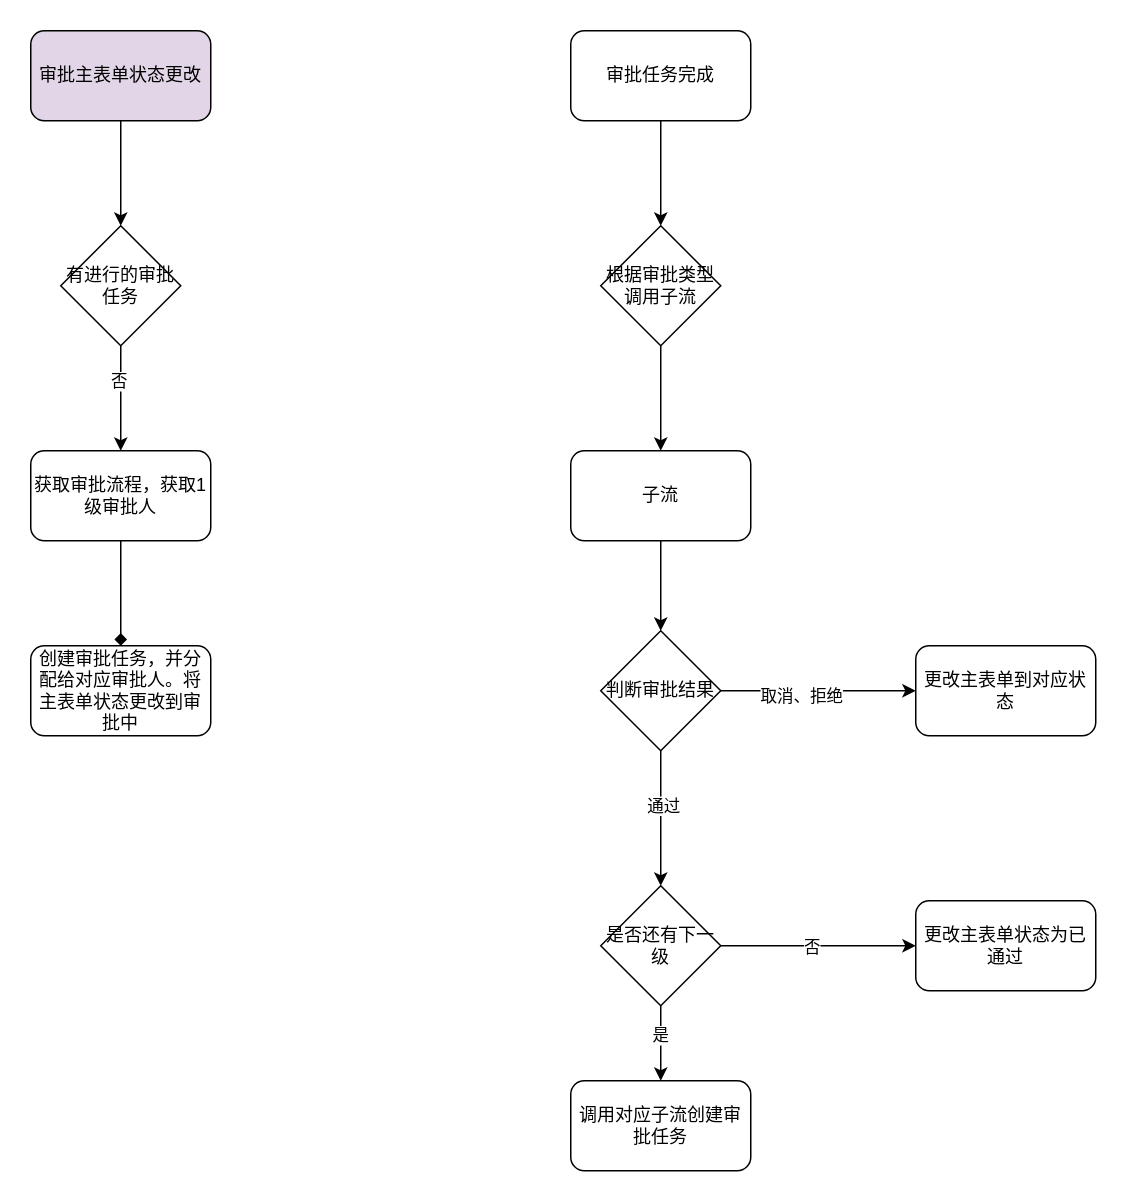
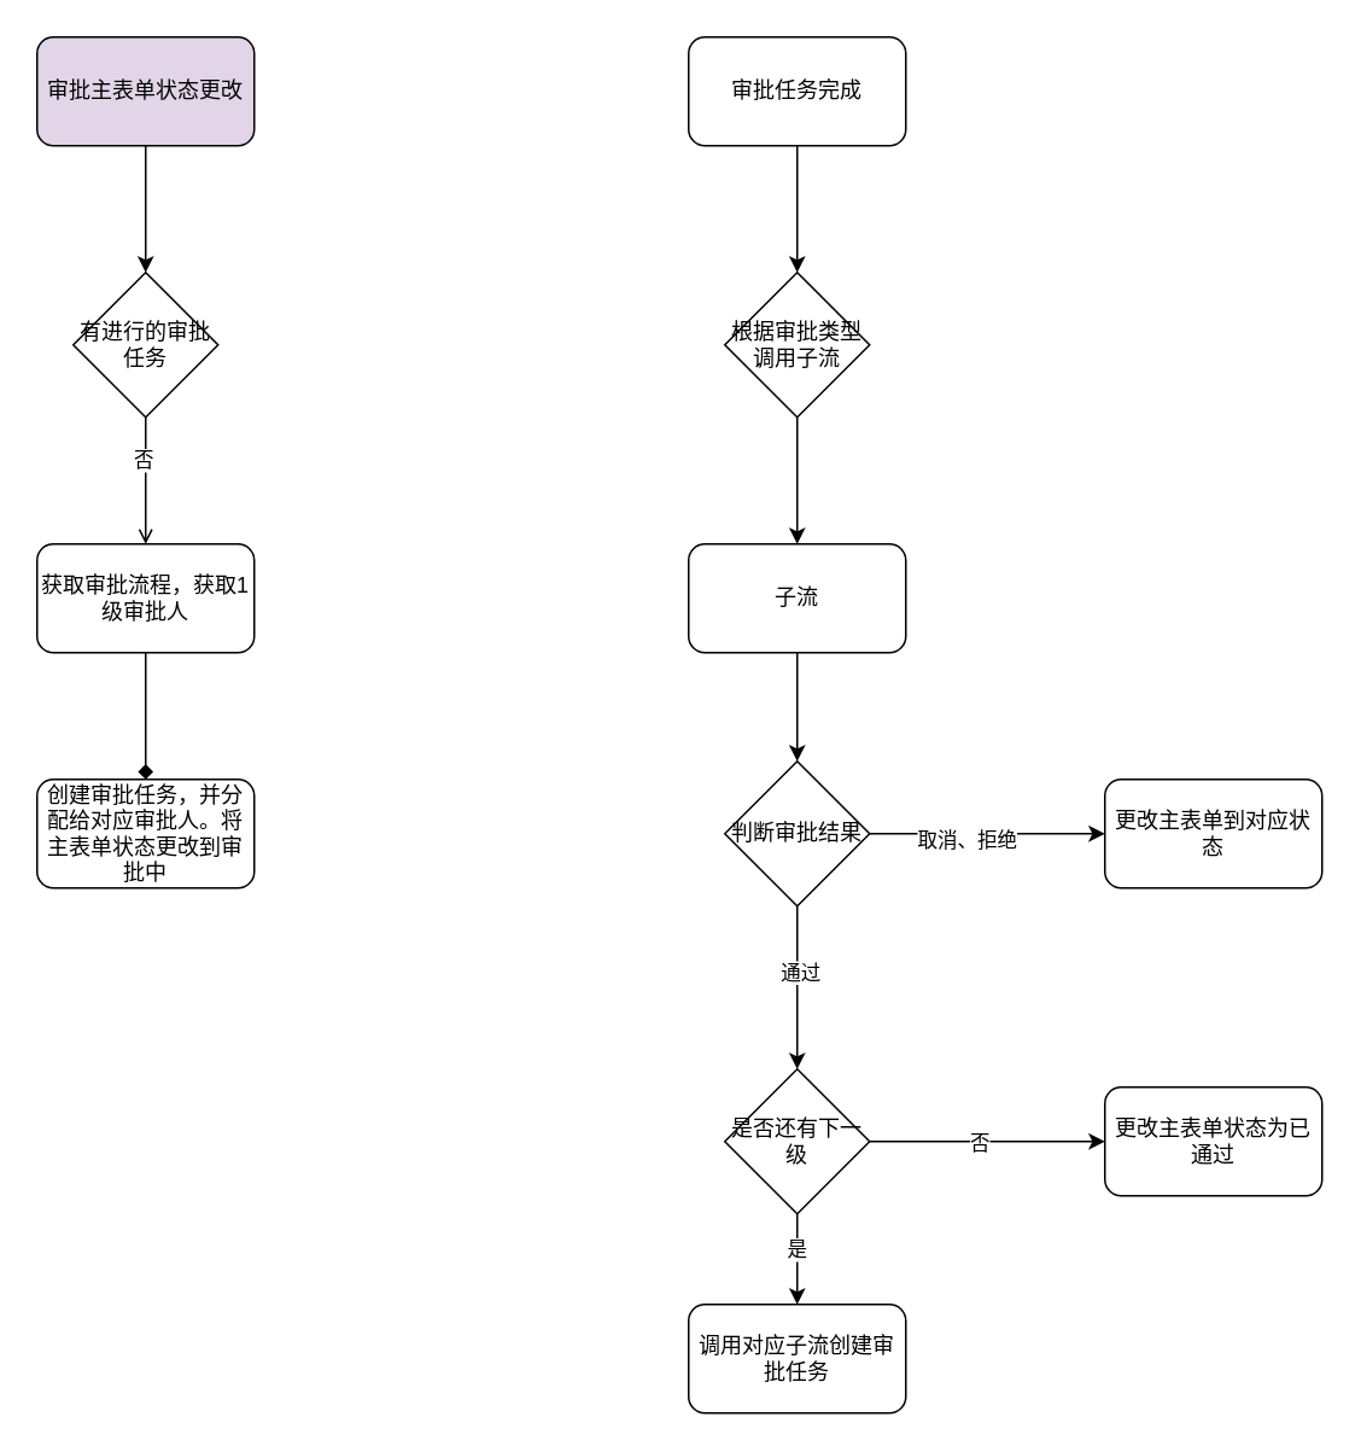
- <mxCell id="4" style="edgeStyle=orthogonalEdgeStyle;rounded=0;orthogonalLoop=1;jettySize=auto;html=1;entryX=0.5;entryY=0;entryDx=0;entryDy=0;" edge="1" parent="1" source="6" target="8"><mxGeometry relative="1" as="geometry" /></mxCell>
+ <mxCell id="4" style="edgeStyle=orthogonalEdgeStyle;rounded=0;orthogonalLoop=1;jettySize=auto;html=1;entryX=0.5;entryY=0;entryDx=0;entryDy=0;endArrow=open;" edge="1" parent="1" source="6" target="8"><mxGeometry relative="1" as="geometry" /></mxCell>
